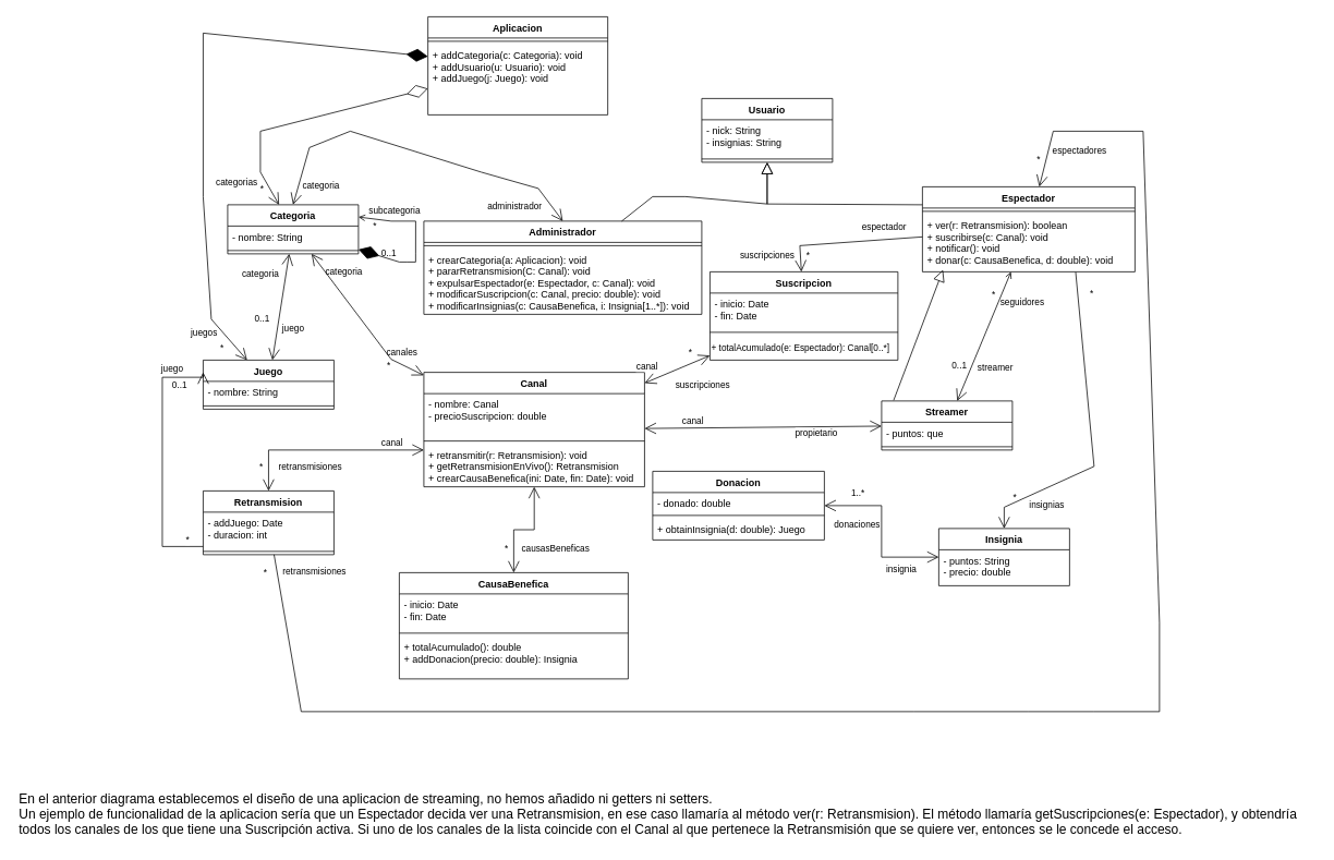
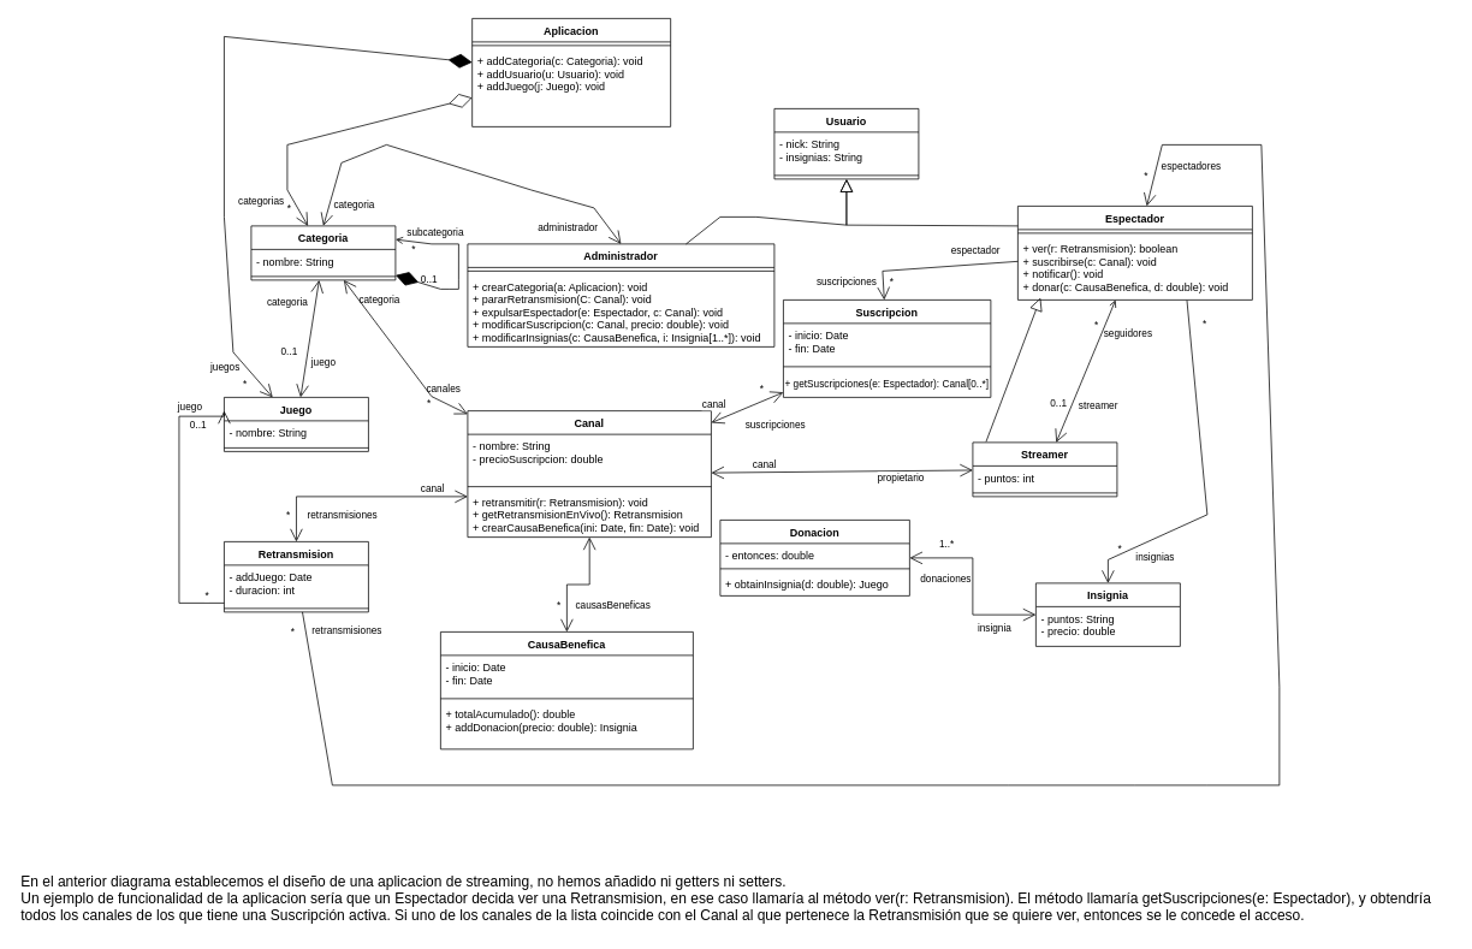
- <mxCell id="55" value="&lt;font style=&quot;font-size: 11px;&quot;&gt;+ totalAcumulado(e: Espectador): Canal[0..*]&lt;/font&gt;" style="text;html=1;strokeColor=none;fillColor=none;align=left;verticalAlign=middle;whiteSpace=wrap;rounded=0;" vertex="1" parent="52"><mxGeometry y="78" width="229.94" height="30" as="geometry" /></mxCell>
+ <mxCell id="55" value="&lt;font style=&quot;font-size: 11px;&quot;&gt;+ getSuscripciones(e: Espectador): Canal[0..*]&lt;/font&gt;" style="text;html=1;strokeColor=none;fillColor=none;align=left;verticalAlign=middle;whiteSpace=wrap;rounded=0;" vertex="1" parent="52"><mxGeometry y="78" width="229.94" height="30" as="geometry" /></mxCell>
- <mxCell id="18" value="- nombre: Canal&#10;- precioSuscripcion: double" style="text;strokeColor=none;fillColor=none;align=left;verticalAlign=top;spacingLeft=4;spacingRight=4;overflow=hidden;rotatable=0;points=[[0,0.5],[1,0.5]];portConstraint=eastwest;" parent="17" vertex="1"><mxGeometry y="26" width="270" height="54" as="geometry" /></mxCell>
+ <mxCell id="18" value="- nombre: String&#10;- precioSuscripcion: double" style="text;strokeColor=none;fillColor=none;align=left;verticalAlign=top;spacingLeft=4;spacingRight=4;overflow=hidden;rotatable=0;points=[[0,0.5],[1,0.5]];portConstraint=eastwest;" parent="17" vertex="1"><mxGeometry y="26" width="270" height="54" as="geometry" /></mxCell>
- <mxCell id="12" value="- puntos: que" style="text;strokeColor=none;fillColor=none;align=left;verticalAlign=top;spacingLeft=4;spacingRight=4;overflow=hidden;rotatable=0;points=[[0,0.5],[1,0.5]];portConstraint=eastwest;" parent="11" vertex="1"><mxGeometry y="26" width="160" height="26" as="geometry" /></mxCell>
+ <mxCell id="12" value="- puntos: int" style="text;strokeColor=none;fillColor=none;align=left;verticalAlign=top;spacingLeft=4;spacingRight=4;overflow=hidden;rotatable=0;points=[[0,0.5],[1,0.5]];portConstraint=eastwest;" parent="11" vertex="1"><mxGeometry y="26" width="160" height="26" as="geometry" /></mxCell>
- <mxCell id="70" value="- donado: double" style="text;strokeColor=none;fillColor=none;align=left;verticalAlign=top;spacingLeft=4;spacingRight=4;overflow=hidden;rotatable=0;points=[[0,0.5],[1,0.5]];portConstraint=eastwest;" parent="69" vertex="1"><mxGeometry y="26" width="210" height="24" as="geometry" /></mxCell>
+ <mxCell id="70" value="- entonces: double" style="text;strokeColor=none;fillColor=none;align=left;verticalAlign=top;spacingLeft=4;spacingRight=4;overflow=hidden;rotatable=0;points=[[0,0.5],[1,0.5]];portConstraint=eastwest;" parent="69" vertex="1"><mxGeometry y="26" width="210" height="24" as="geometry" /></mxCell>
